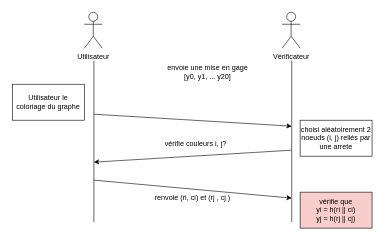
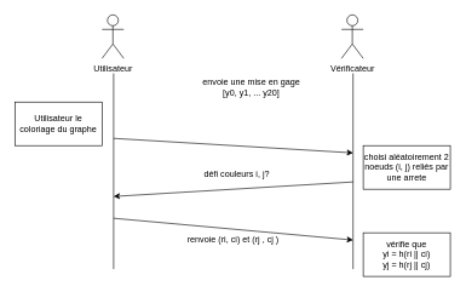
- <mxCell id="11" value="vérifie couleurs i, j?" style="text;html=1;strokeColor=none;fillColor=none;align=center;verticalAlign=middle;whiteSpace=wrap;rounded=0;" vertex="1" parent="1"><mxGeometry x="186" y="230" width="280" height="20" as="geometry" /></mxCell>
+ <mxCell id="11" value="défi couleurs i, j?" style="text;html=1;strokeColor=none;fillColor=none;align=center;verticalAlign=middle;whiteSpace=wrap;rounded=0;" vertex="1" parent="1"><mxGeometry x="186" y="230" width="280" height="20" as="geometry" /></mxCell>
- <mxCell id="14" value="vérifie que&lt;br&gt;yi = h(ri || ci)&lt;br&gt;yj = h(rj || cj)" style="rounded=0;whiteSpace=wrap;html=1;fillColor=#f8cecc;" vertex="1" parent="1"><mxGeometry x="500" y="320" width="120" height="60" as="geometry" /></mxCell>
+ <mxCell id="14" value="vérifie que&lt;br&gt;yi = h(ri || ci)&lt;br&gt;yj = h(rj || cj)" style="rounded=0;whiteSpace=wrap;html=1;" vertex="1" parent="1"><mxGeometry x="500" y="320" width="120" height="60" as="geometry" /></mxCell>
